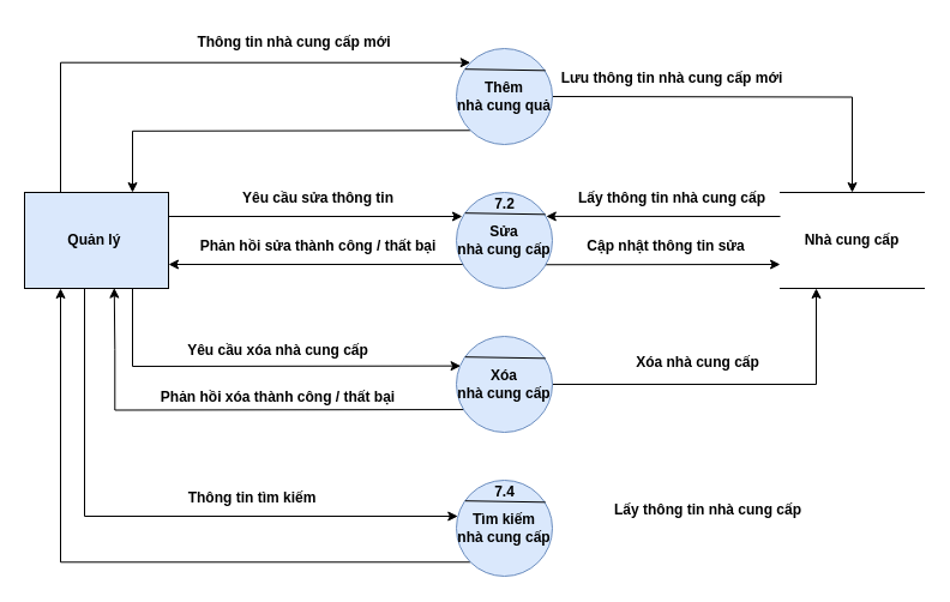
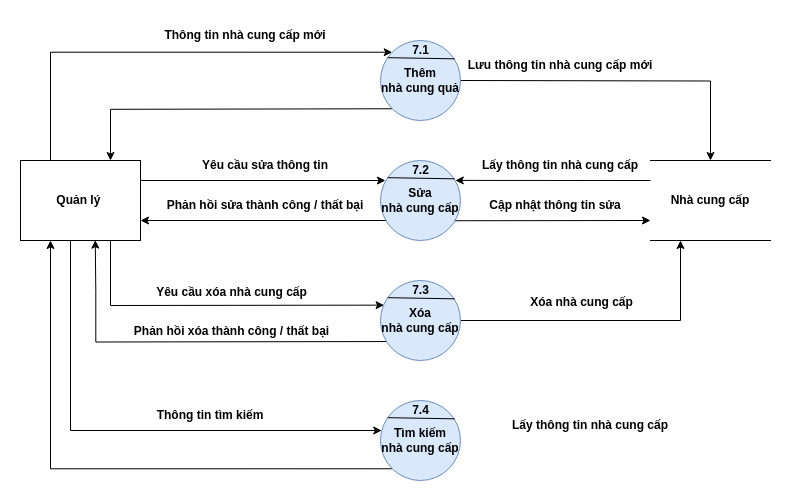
+ <mxCell id="38" value="7.1" style="text;html=1;align=center;verticalAlign=middle;resizable=0;points=[];autosize=1;strokeColor=none;fillColor=none;fontStyle=1" parent="1" vertex="1"><mxGeometry x="405" y="40" width="30" height="20" as="geometry" /></mxCell>
- <mxCell id="5" value="Quản lý&amp;nbsp;" style="rounded=0;whiteSpace=wrap;html=1;fontStyle=1;fillColor=#dae8fc;" parent="1" vertex="1"><mxGeometry x="20" y="160" width="120" height="80" as="geometry" /></mxCell>
+ <mxCell id="5" value="Quản lý&amp;nbsp;" style="rounded=0;whiteSpace=wrap;html=1;fontStyle=1" parent="1" vertex="1"><mxGeometry x="20" y="160" width="120" height="80" as="geometry" /></mxCell>
+ <mxCell id="32" value="7.3" style="text;html=1;align=center;verticalAlign=middle;resizable=0;points=[];autosize=1;strokeColor=none;fillColor=none;fontStyle=1" parent="1" vertex="1"><mxGeometry x="405" y="280" width="30" height="20" as="geometry" /></mxCell>
